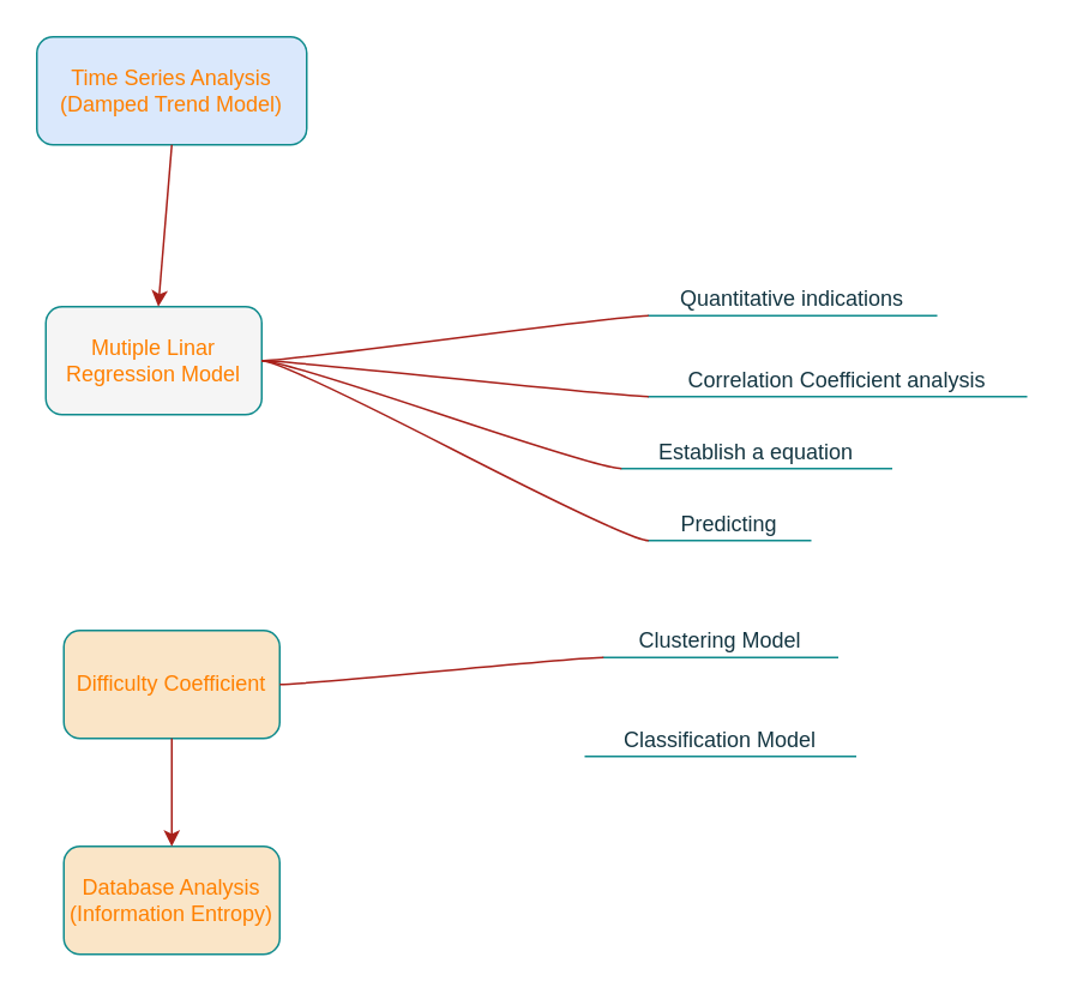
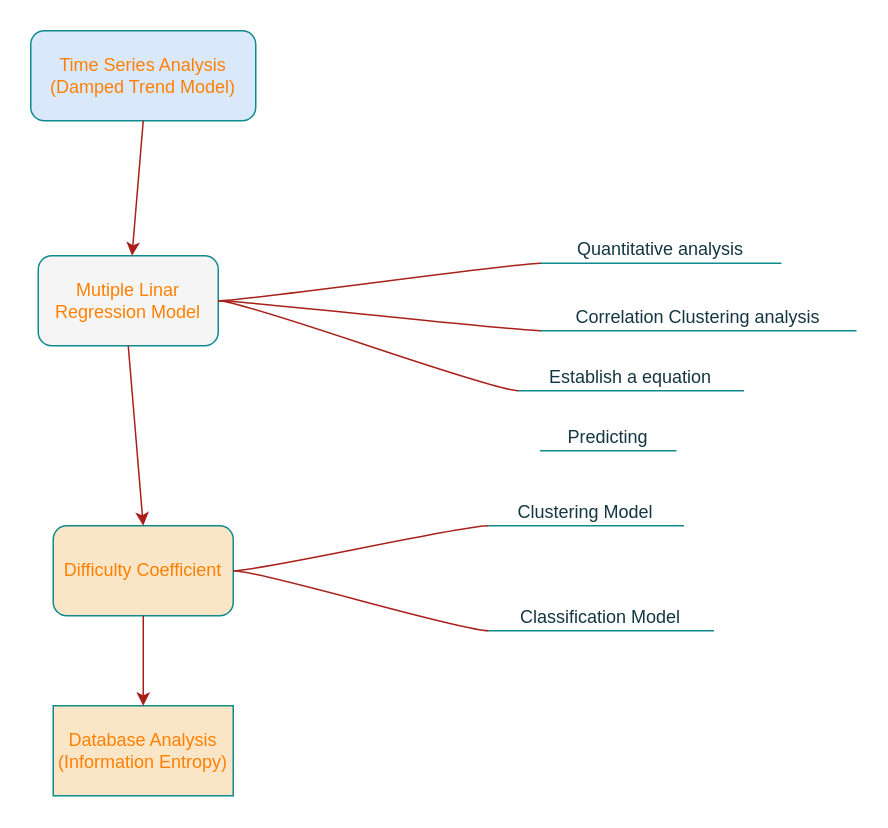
- <mxCell id="3" value="Quantitative indications" style="whiteSpace=wrap;html=1;shape=partialRectangle;top=0;left=0;bottom=1;right=0;points=[[0,1],[1,1]];fillColor=none;align=center;verticalAlign=bottom;routingCenterY=0.5;snapToPoint=1;recursiveResize=0;autosize=1;treeFolding=1;treeMoving=1;newEdgeStyle={&quot;edgeStyle&quot;:&quot;entityRelationEdgeStyle&quot;,&quot;startArrow&quot;:&quot;none&quot;,&quot;endArrow&quot;:&quot;none&quot;,&quot;segment&quot;:10,&quot;curved&quot;:1,&quot;sourcePerimeterSpacing&quot;:0,&quot;targetPerimeterSpacing&quot;:0};labelBackgroundColor=none;strokeColor=#0F8B8D;fontColor=#143642;" vertex="1" parent="1"><mxGeometry x="360" y="145" width="160" height="30" as="geometry" /></mxCell>
+ <mxCell id="3" value="Quantitative analysis" style="whiteSpace=wrap;html=1;shape=partialRectangle;top=0;left=0;bottom=1;right=0;points=[[0,1],[1,1]];fillColor=none;align=center;verticalAlign=bottom;routingCenterY=0.5;snapToPoint=1;recursiveResize=0;autosize=1;treeFolding=1;treeMoving=1;newEdgeStyle={&quot;edgeStyle&quot;:&quot;entityRelationEdgeStyle&quot;,&quot;startArrow&quot;:&quot;none&quot;,&quot;endArrow&quot;:&quot;none&quot;,&quot;segment&quot;:10,&quot;curved&quot;:1,&quot;sourcePerimeterSpacing&quot;:0,&quot;targetPerimeterSpacing&quot;:0};labelBackgroundColor=none;strokeColor=#0F8B8D;fontColor=#143642;" vertex="1" parent="1"><mxGeometry x="360" y="145" width="160" height="30" as="geometry" /></mxCell>
- <mxCell id="8" value="Correlation Coefficient analysis" style="whiteSpace=wrap;html=1;shape=partialRectangle;top=0;left=0;bottom=1;right=0;points=[[0,1],[1,1]];fillColor=none;align=center;verticalAlign=bottom;routingCenterY=0.5;snapToPoint=1;recursiveResize=0;autosize=1;treeFolding=1;treeMoving=1;newEdgeStyle={&quot;edgeStyle&quot;:&quot;entityRelationEdgeStyle&quot;,&quot;startArrow&quot;:&quot;none&quot;,&quot;endArrow&quot;:&quot;none&quot;,&quot;segment&quot;:10,&quot;curved&quot;:1,&quot;sourcePerimeterSpacing&quot;:0,&quot;targetPerimeterSpacing&quot;:0};labelBackgroundColor=none;strokeColor=#0F8B8D;fontColor=#143642;" vertex="1" parent="1"><mxGeometry x="360" y="190" width="210" height="30" as="geometry" /></mxCell>
+ <mxCell id="8" value="Correlation Clustering analysis" style="whiteSpace=wrap;html=1;shape=partialRectangle;top=0;left=0;bottom=1;right=0;points=[[0,1],[1,1]];fillColor=none;align=center;verticalAlign=bottom;routingCenterY=0.5;snapToPoint=1;recursiveResize=0;autosize=1;treeFolding=1;treeMoving=1;newEdgeStyle={&quot;edgeStyle&quot;:&quot;entityRelationEdgeStyle&quot;,&quot;startArrow&quot;:&quot;none&quot;,&quot;endArrow&quot;:&quot;none&quot;,&quot;segment&quot;:10,&quot;curved&quot;:1,&quot;sourcePerimeterSpacing&quot;:0,&quot;targetPerimeterSpacing&quot;:0};labelBackgroundColor=none;strokeColor=#0F8B8D;fontColor=#143642;" vertex="1" parent="1"><mxGeometry x="360" y="190" width="210" height="30" as="geometry" /></mxCell>
- <mxCell id="13" value="" style="edgeStyle=entityRelationEdgeStyle;startArrow=none;endArrow=none;segment=10;curved=1;sourcePerimeterSpacing=0;targetPerimeterSpacing=0;rounded=0;exitX=1;exitY=0.5;exitDx=0;exitDy=0;labelBackgroundColor=none;strokeColor=#A8201A;fontColor=default;" edge="1" target="12" parent="1" source="2"><mxGeometry relative="1" as="geometry"><mxPoint x="182" y="30" as="sourcePoint" /></mxGeometry></mxCell>
+ <mxCell id="20" value="" style="endArrow=classic;html=1;rounded=0;entryX=0.5;entryY=0;entryDx=0;entryDy=0;exitX=0.5;exitY=1;exitDx=0;exitDy=0;labelBackgroundColor=none;strokeColor=#A8201A;fontColor=default;" edge="1" parent="1" source="2" target="5"><mxGeometry width="50" height="50" relative="1" as="geometry"><mxPoint x="55" y="300" as="sourcePoint" /><mxPoint x="-5" y="280" as="targetPoint" /></mxGeometry></mxCell>
- <mxCell id="14" value="Clustering Model" style="whiteSpace=wrap;html=1;shape=partialRectangle;top=0;left=0;bottom=1;right=0;points=[[0,1],[1,1]];fillColor=none;align=center;verticalAlign=bottom;routingCenterY=0.5;snapToPoint=1;recursiveResize=0;autosize=1;treeFolding=1;treeMoving=1;newEdgeStyle={&quot;edgeStyle&quot;:&quot;entityRelationEdgeStyle&quot;,&quot;startArrow&quot;:&quot;none&quot;,&quot;endArrow&quot;:&quot;none&quot;,&quot;segment&quot;:10,&quot;curved&quot;:1,&quot;sourcePerimeterSpacing&quot;:0,&quot;targetPerimeterSpacing&quot;:0};labelBackgroundColor=none;strokeColor=#0F8B8D;fontColor=#143642;" vertex="1" parent="1"><mxGeometry x="335" y="335" width="130" height="30" as="geometry" /></mxCell>
+ <mxCell id="14" value="Clustering Model" style="whiteSpace=wrap;html=1;shape=partialRectangle;top=0;left=0;bottom=1;right=0;points=[[0,1],[1,1]];fillColor=none;align=center;verticalAlign=bottom;routingCenterY=0.5;snapToPoint=1;recursiveResize=0;autosize=1;treeFolding=1;treeMoving=1;newEdgeStyle={&quot;edgeStyle&quot;:&quot;entityRelationEdgeStyle&quot;,&quot;startArrow&quot;:&quot;none&quot;,&quot;endArrow&quot;:&quot;none&quot;,&quot;segment&quot;:10,&quot;curved&quot;:1,&quot;sourcePerimeterSpacing&quot;:0,&quot;targetPerimeterSpacing&quot;:0};labelBackgroundColor=none;strokeColor=#0F8B8D;fontColor=#143642;" vertex="1" parent="1"><mxGeometry x="325" y="320" width="130" height="30" as="geometry" /></mxCell>
+ <mxCell id="17" value="" style="edgeStyle=entityRelationEdgeStyle;startArrow=none;endArrow=none;segment=10;curved=1;sourcePerimeterSpacing=0;targetPerimeterSpacing=0;rounded=0;exitX=1;exitY=0.5;exitDx=0;exitDy=0;labelBackgroundColor=none;strokeColor=#A8201A;fontColor=default;" edge="1" target="16" parent="1" source="5"><mxGeometry relative="1" as="geometry"><mxPoint x="360" y="230" as="sourcePoint" /></mxGeometry></mxCell>
- <mxCell id="6" value="&lt;font color=&quot;#ff8000&quot;&gt;Database Analysis&lt;br&gt;(Information Entropy)&lt;/font&gt;" style="rounded=1;whiteSpace=wrap;html=1;labelBackgroundColor=none;fillColor=#FAE5C7;strokeColor=#0F8B8D;fontColor=#143642;" vertex="1" parent="1"><mxGeometry x="35" y="470" width="120" height="60" as="geometry" /></mxCell>
+ <mxCell id="6" value="&lt;font color=&quot;#ff8000&quot;&gt;Database Analysis&lt;br&gt;(Information Entropy)&lt;/font&gt;" style="whiteSpace=wrap;html=1;labelBackgroundColor=none;fillColor=#FAE5C7;strokeColor=#0F8B8D;fontColor=#143642;rounded=0;" vertex="1" parent="1"><mxGeometry x="35" y="470" width="120" height="60" as="geometry" /></mxCell>
